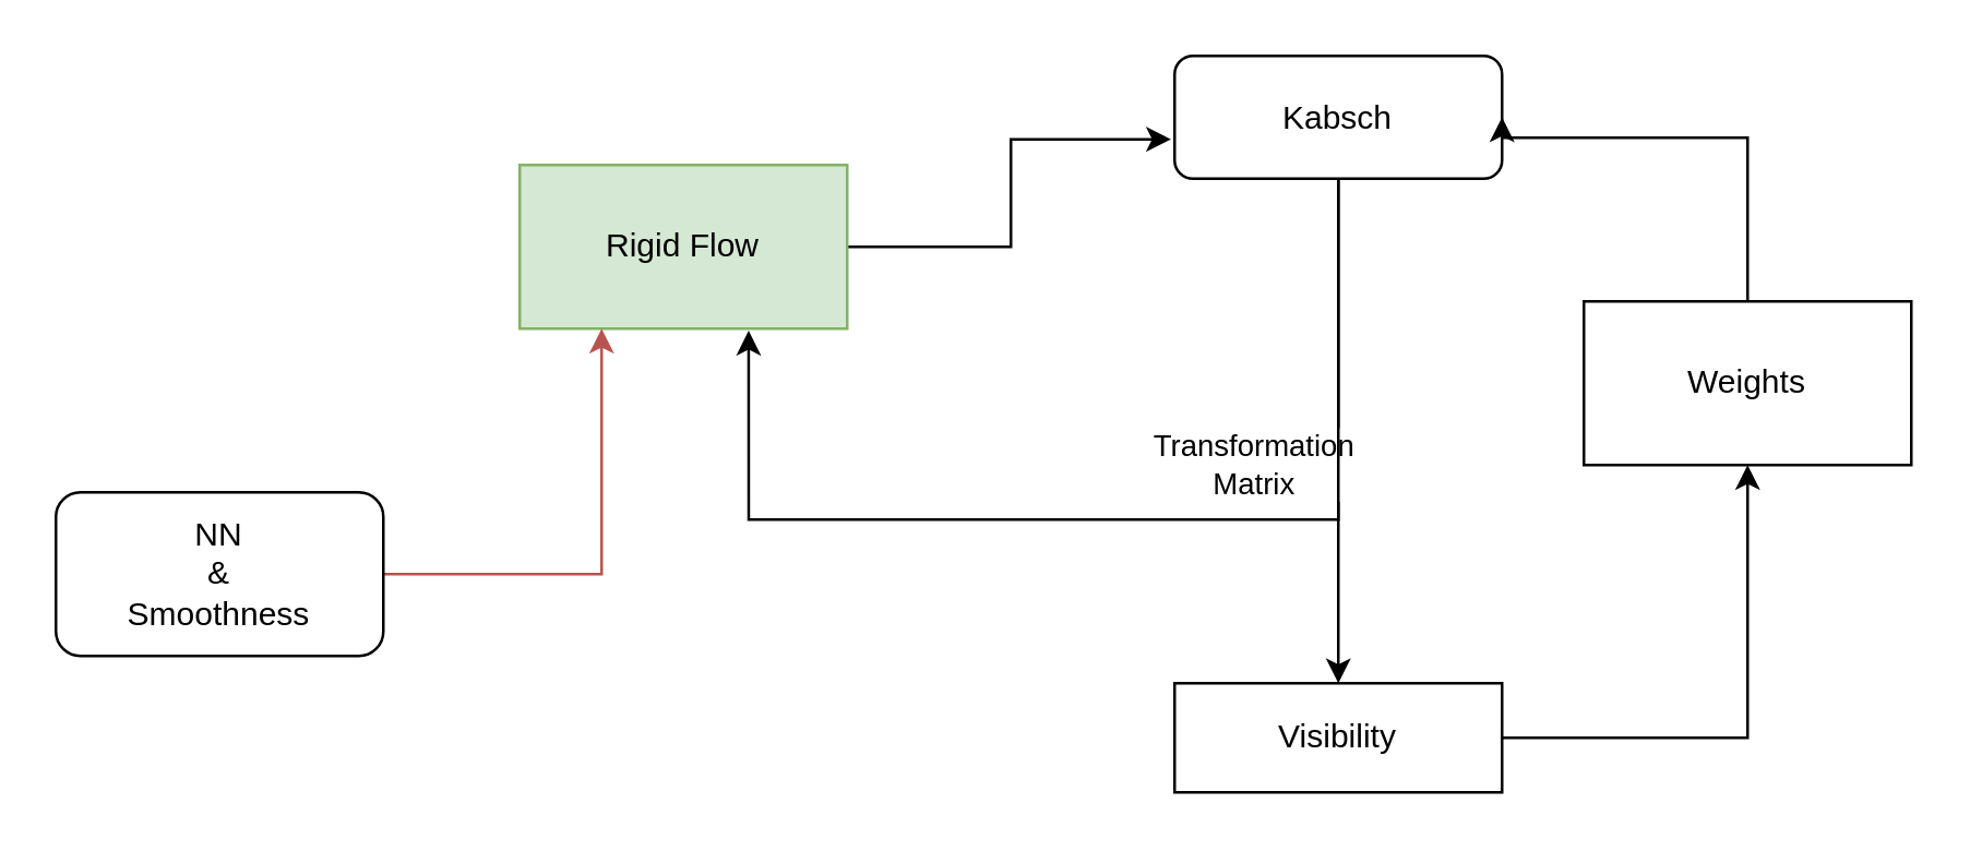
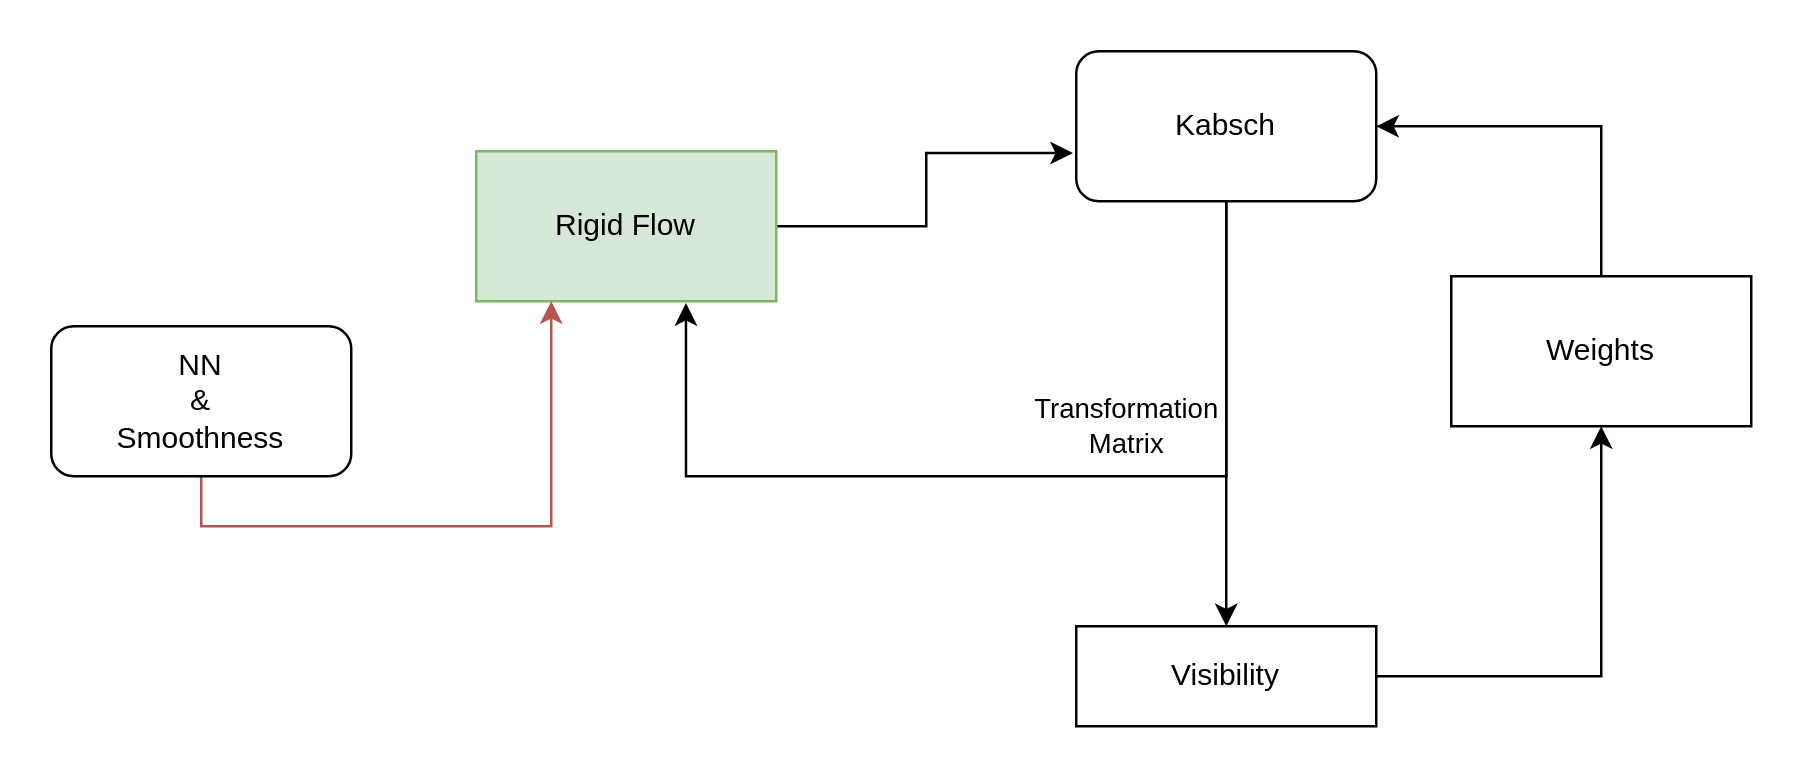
- <mxCell id="6" value="Kabsch" style="rounded=1;whiteSpace=wrap;html=1;" vertex="1" parent="1"><mxGeometry x="430" y="20" width="120" height="45" as="geometry" /></mxCell>
+ <mxCell id="6" value="Kabsch" style="rounded=1;whiteSpace=wrap;html=1;" vertex="1" parent="1"><mxGeometry x="430" y="20" width="120" height="60" as="geometry" /></mxCell>
- <mxCell id="8" value="NN&lt;br&gt;&amp;amp;&lt;br&gt;Smoothness" style="rounded=1;whiteSpace=wrap;html=1;" vertex="1" parent="1"><mxGeometry x="20" y="180" width="120" height="60" as="geometry" /></mxCell>
+ <mxCell id="8" value="NN&lt;br&gt;&amp;amp;&lt;br&gt;Smoothness" style="rounded=1;whiteSpace=wrap;html=1;" vertex="1" parent="1"><mxGeometry x="20" y="130" width="120" height="60" as="geometry" /></mxCell>
